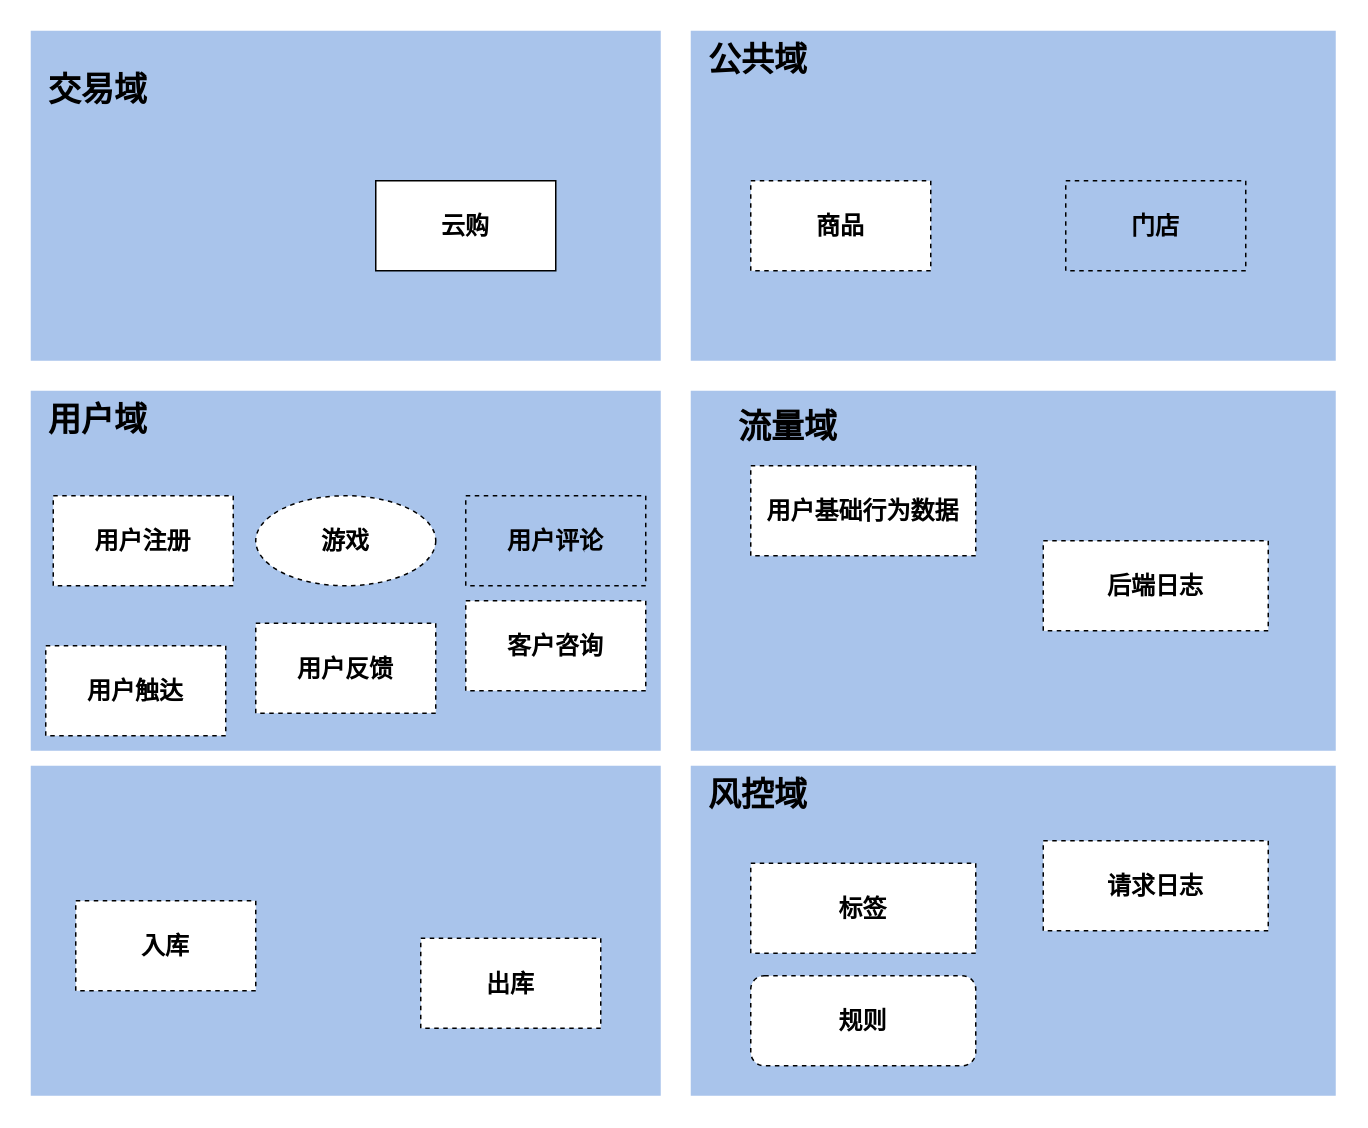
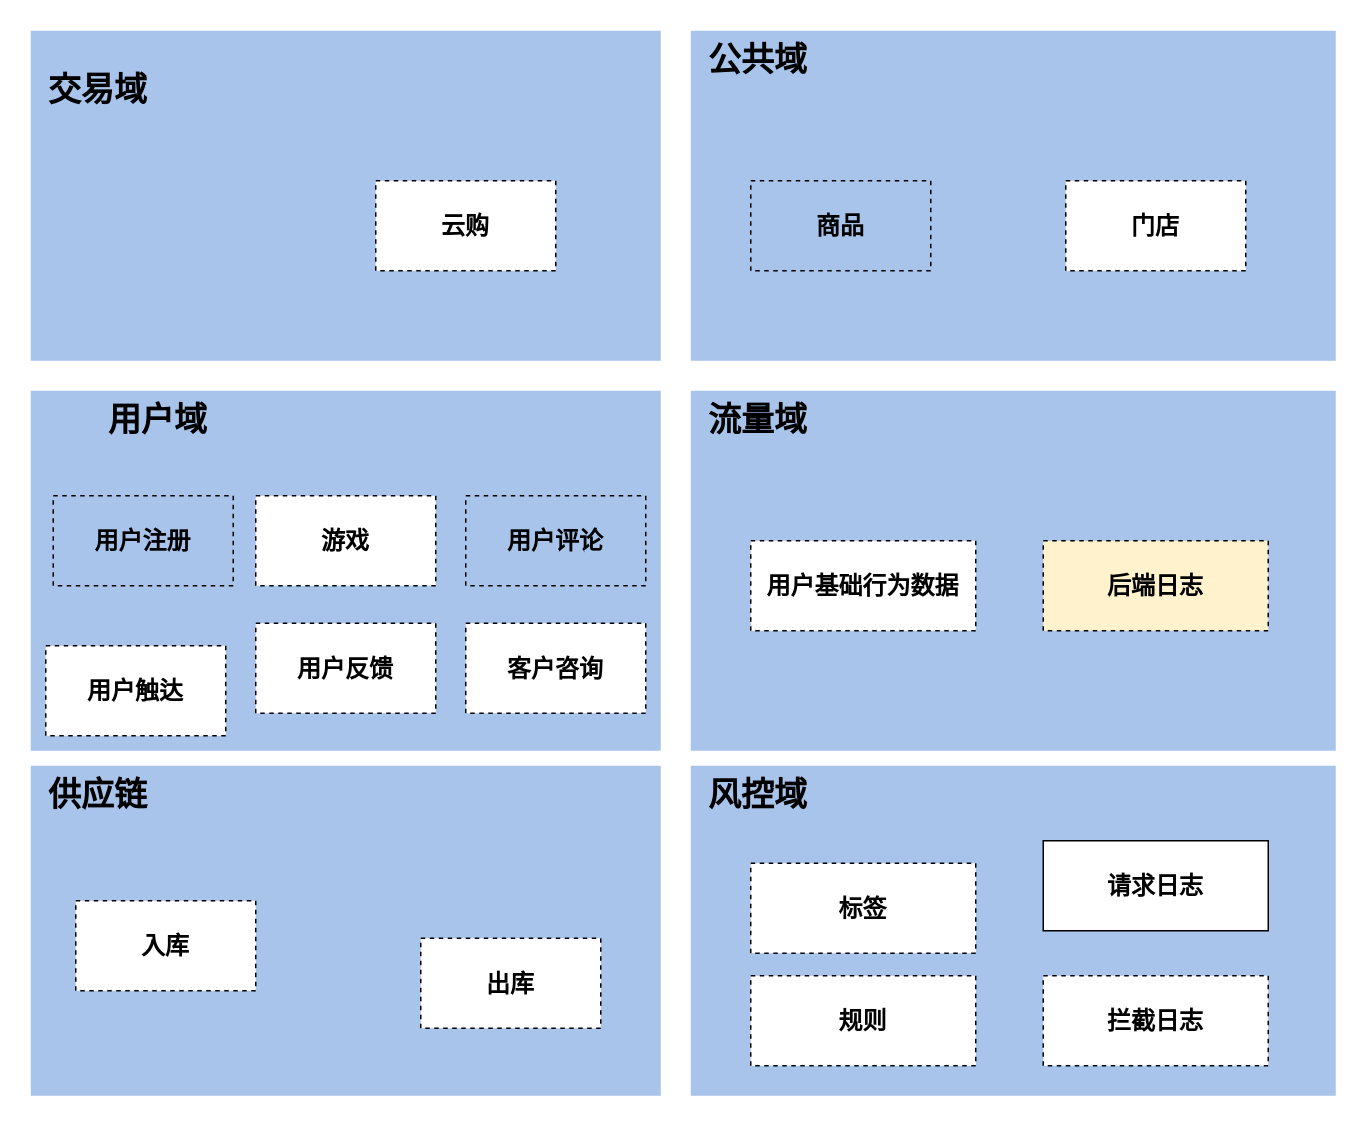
- <mxCell id="10" value="云购" style="rounded=0;whiteSpace=wrap;html=1;fontStyle=1;dashed=0;fontSize=16;fontFamily=微软雅黑;" parent="1" diagramCategory="general" diagramName="Rectangle" vertex="1"><mxGeometry x="250" y="120" width="120" height="60" as="geometry" /></mxCell>
+ <mxCell id="10" value="云购" style="rounded=0;whiteSpace=wrap;html=1;fontStyle=1;dashed=1;fontSize=16;fontFamily=微软雅黑;" parent="1" diagramCategory="general" diagramName="Rectangle" vertex="1"><mxGeometry x="250" y="120" width="120" height="60" as="geometry" /></mxCell>
- <mxCell id="12" value="商品" style="rounded=0;whiteSpace=wrap;html=1;fontStyle=1;dashed=1;fontSize=16;fontFamily=微软雅黑;" parent="1" diagramCategory="general" diagramName="Rectangle" vertex="1"><mxGeometry x="500" y="120" width="120" height="60" as="geometry" /></mxCell>
+ <mxCell id="12" value="商品" style="rounded=0;whiteSpace=wrap;html=1;fontStyle=1;dashed=1;fontSize=16;fontFamily=微软雅黑;fillColor=#a9c4eb;" parent="1" diagramCategory="general" diagramName="Rectangle" vertex="1"><mxGeometry x="500" y="120" width="120" height="60" as="geometry" /></mxCell>
- <mxCell id="13" value="门店" style="rounded=0;whiteSpace=wrap;html=1;fontStyle=1;dashed=1;fontSize=16;fontFamily=微软雅黑;fillColor=#a9c4eb;" parent="1" diagramCategory="general" diagramName="Rectangle" vertex="1"><mxGeometry x="710" y="120" width="120" height="60" as="geometry" /></mxCell>
+ <mxCell id="13" value="门店" style="rounded=0;whiteSpace=wrap;html=1;fontStyle=1;dashed=1;fontSize=16;fontFamily=微软雅黑;" parent="1" diagramCategory="general" diagramName="Rectangle" vertex="1"><mxGeometry x="710" y="120" width="120" height="60" as="geometry" /></mxCell>
- <mxCell id="9" value="用户域" style="text;html=1;strokeColor=none;fillColor=none;align=center;verticalAlign=middle;whiteSpace=wrap;rounded=0;fontSize=22;fontStyle=1;fontFamily=微软雅黑;" parent="1" diagramCategory="general" diagramName="text" vertex="1"><mxGeometry x="30" y="270" width="70" height="20" as="geometry" /></mxCell>
+ <mxCell id="9" value="用户域" style="text;html=1;strokeColor=none;fillColor=none;align=center;verticalAlign=middle;whiteSpace=wrap;rounded=0;fontSize=22;fontStyle=1;fontFamily=微软雅黑;" parent="1" diagramCategory="general" diagramName="text" vertex="1"><mxGeometry x="70" y="270" width="70" height="20" as="geometry" /></mxCell>
- <mxCell id="6" value="流量域" style="text;html=1;strokeColor=none;fillColor=none;align=center;verticalAlign=middle;whiteSpace=wrap;rounded=0;fontSize=22;fontStyle=1;fontFamily=微软雅黑;" parent="1" diagramCategory="general" diagramName="text" vertex="1"><mxGeometry x="490" y="275" width="70" height="20" as="geometry" /></mxCell>
+ <mxCell id="6" value="流量域" style="text;html=1;strokeColor=none;fillColor=none;align=center;verticalAlign=middle;whiteSpace=wrap;rounded=0;fontSize=22;fontStyle=1;fontFamily=微软雅黑;" parent="1" diagramCategory="general" diagramName="text" vertex="1"><mxGeometry x="470" y="270" width="70" height="20" as="geometry" /></mxCell>
- <mxCell id="19" value="用户基础行为数据" style="rounded=0;whiteSpace=wrap;html=1;fontStyle=1;dashed=1;fontSize=16;fontFamily=微软雅黑;" parent="1" diagramCategory="general" diagramName="Rectangle" vertex="1"><mxGeometry x="500" y="310" width="150" height="60" as="geometry" /></mxCell>
+ <mxCell id="19" value="用户基础行为数据" style="rounded=0;whiteSpace=wrap;html=1;fontStyle=1;dashed=1;fontSize=16;fontFamily=微软雅黑;" parent="1" diagramCategory="general" diagramName="Rectangle" vertex="1"><mxGeometry x="500" y="360" width="150" height="60" as="geometry" /></mxCell>
- <mxCell id="11" value="用户注册" style="rounded=0;whiteSpace=wrap;html=1;fontStyle=1;dashed=1;fontSize=16;fontFamily=微软雅黑;" parent="1" diagramCategory="general" diagramName="Rectangle" vertex="1"><mxGeometry x="35" y="330" width="120" height="60" as="geometry" /></mxCell>
+ <mxCell id="11" value="用户注册" style="rounded=0;whiteSpace=wrap;html=1;fontStyle=1;dashed=1;fontSize=16;fontFamily=微软雅黑;fillColor=#a9c4eb;" parent="1" diagramCategory="general" diagramName="Rectangle" vertex="1"><mxGeometry x="35" y="330" width="120" height="60" as="geometry" /></mxCell>
- <mxCell id="14" value="游戏" style="ellipse;whiteSpace=wrap;html=1;fontStyle=1;dashed=1;fontSize=16;fontFamily=微软雅黑;" parent="1" diagramCategory="general" diagramName="Rectangle" vertex="1"><mxGeometry x="170" y="330" width="120" height="60" as="geometry" /></mxCell>
+ <mxCell id="14" value="游戏" style="rounded=0;whiteSpace=wrap;html=1;fontStyle=1;dashed=1;fontSize=16;fontFamily=微软雅黑;" parent="1" diagramCategory="general" diagramName="Rectangle" vertex="1"><mxGeometry x="170" y="330" width="120" height="60" as="geometry" /></mxCell>
- <mxCell id="20" value="后端日志" style="rounded=0;whiteSpace=wrap;html=1;fontStyle=1;dashed=1;fontSize=16;fontFamily=微软雅黑;" parent="1" diagramCategory="general" diagramName="Rectangle" vertex="1"><mxGeometry x="695" y="360" width="150" height="60" as="geometry" /></mxCell>
+ <mxCell id="20" value="后端日志" style="rounded=0;whiteSpace=wrap;html=1;fontStyle=1;dashed=1;fontSize=16;fontFamily=微软雅黑;fillColor=#fff2cc;" parent="1" diagramCategory="general" diagramName="Rectangle" vertex="1"><mxGeometry x="695" y="360" width="150" height="60" as="geometry" /></mxCell>
- <mxCell id="18" value="客户咨询" style="rounded=0;whiteSpace=wrap;html=1;fontStyle=1;dashed=1;fontSize=16;fontFamily=微软雅黑;" parent="1" diagramCategory="general" diagramName="Rectangle" vertex="1"><mxGeometry x="310" y="400" width="120" height="60" as="geometry" /></mxCell>
+ <mxCell id="18" value="客户咨询" style="rounded=0;whiteSpace=wrap;html=1;fontStyle=1;dashed=1;fontSize=16;fontFamily=微软雅黑;" parent="1" diagramCategory="general" diagramName="Rectangle" vertex="1"><mxGeometry x="310" y="415" width="120" height="60" as="geometry" /></mxCell>
+ <mxCell id="22" value="供应链" style="text;html=1;strokeColor=none;fillColor=none;align=center;verticalAlign=middle;whiteSpace=wrap;rounded=0;fontSize=22;fontStyle=1;fontFamily=微软雅黑;" parent="1" diagramCategory="general" diagramName="text" vertex="1"><mxGeometry x="30" y="520" width="70" height="20" as="geometry" /></mxCell>
- <mxCell id="30" value="请求日志" style="rounded=0;whiteSpace=wrap;html=1;fontStyle=1;dashed=1;fontSize=16;fontFamily=微软雅黑;" parent="1" diagramCategory="general" diagramName="Rectangle" vertex="1"><mxGeometry x="695" y="560" width="150" height="60" as="geometry" /></mxCell>
+ <mxCell id="30" value="请求日志" style="rounded=0;whiteSpace=wrap;html=1;fontStyle=1;dashed=0;fontSize=16;fontFamily=微软雅黑;" parent="1" diagramCategory="general" diagramName="Rectangle" vertex="1"><mxGeometry x="695" y="560" width="150" height="60" as="geometry" /></mxCell>
- <mxCell id="29" value="规则" style="whiteSpace=wrap;html=1;fontStyle=1;dashed=1;fontSize=16;fontFamily=微软雅黑;rounded=1;" parent="1" diagramCategory="general" diagramName="Rectangle" vertex="1"><mxGeometry x="500" y="650" width="150" height="60" as="geometry" /></mxCell>
+ <mxCell id="29" value="规则" style="rounded=0;whiteSpace=wrap;html=1;fontStyle=1;dashed=1;fontSize=16;fontFamily=微软雅黑;" parent="1" diagramCategory="general" diagramName="Rectangle" vertex="1"><mxGeometry x="500" y="650" width="150" height="60" as="geometry" /></mxCell>
+ <mxCell id="28" value="拦截日志" style="rounded=0;whiteSpace=wrap;html=1;fontStyle=1;dashed=1;fontSize=16;fontFamily=微软雅黑;" parent="1" diagramCategory="general" diagramName="Rectangle" vertex="1"><mxGeometry x="695" y="650" width="150" height="60" as="geometry" /></mxCell>
